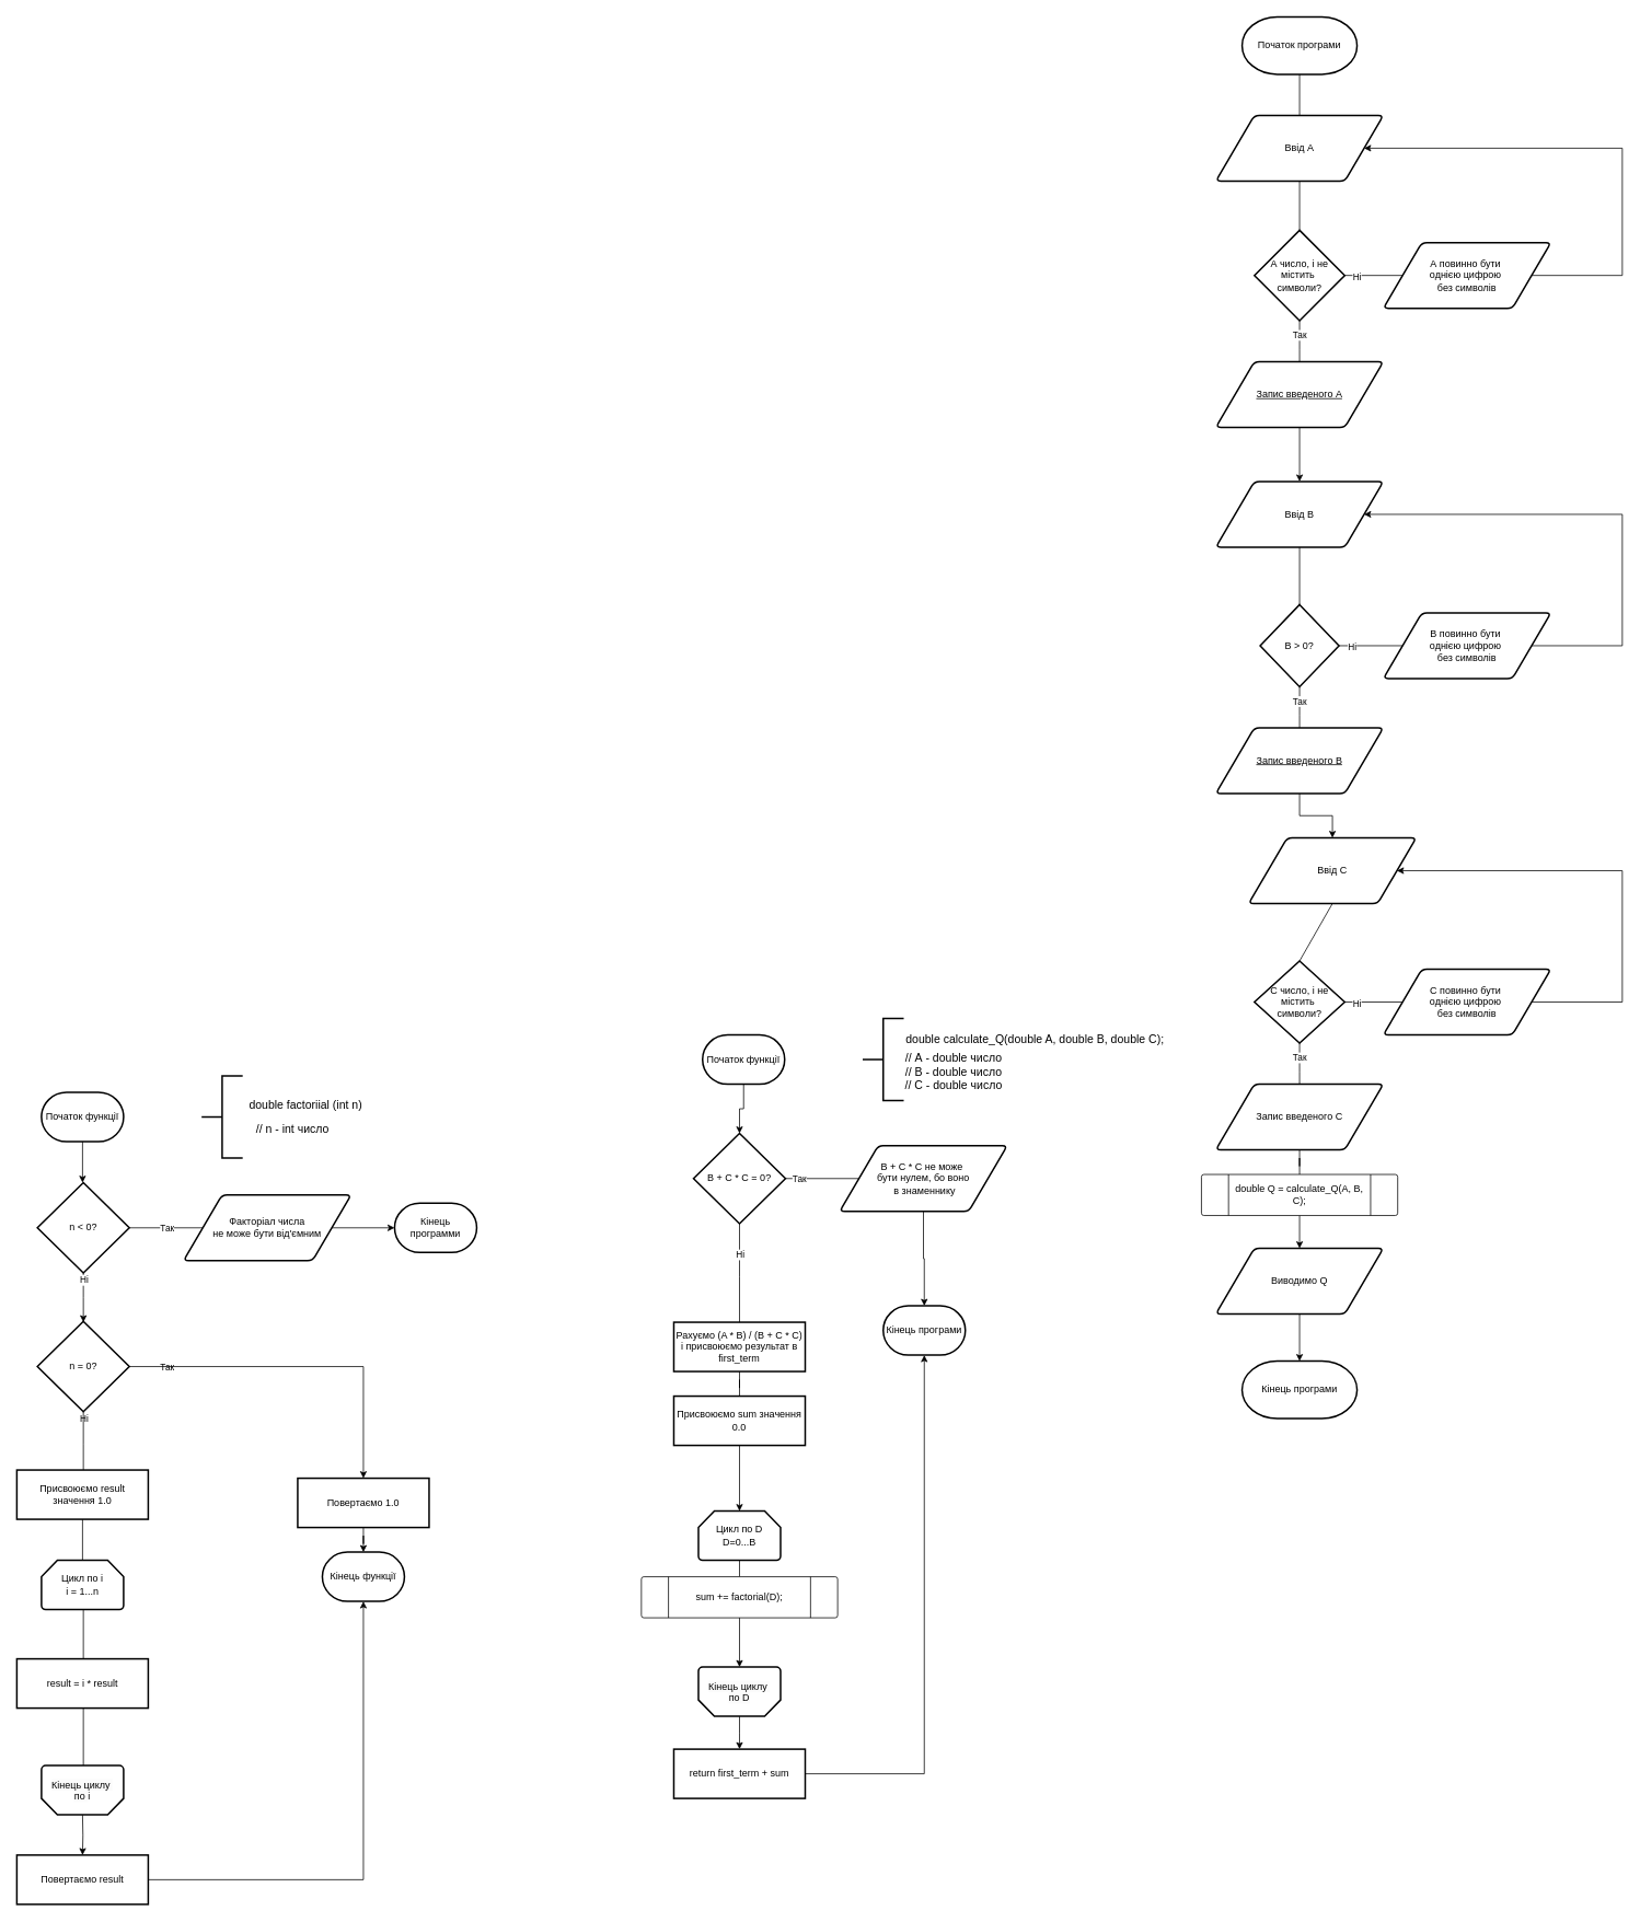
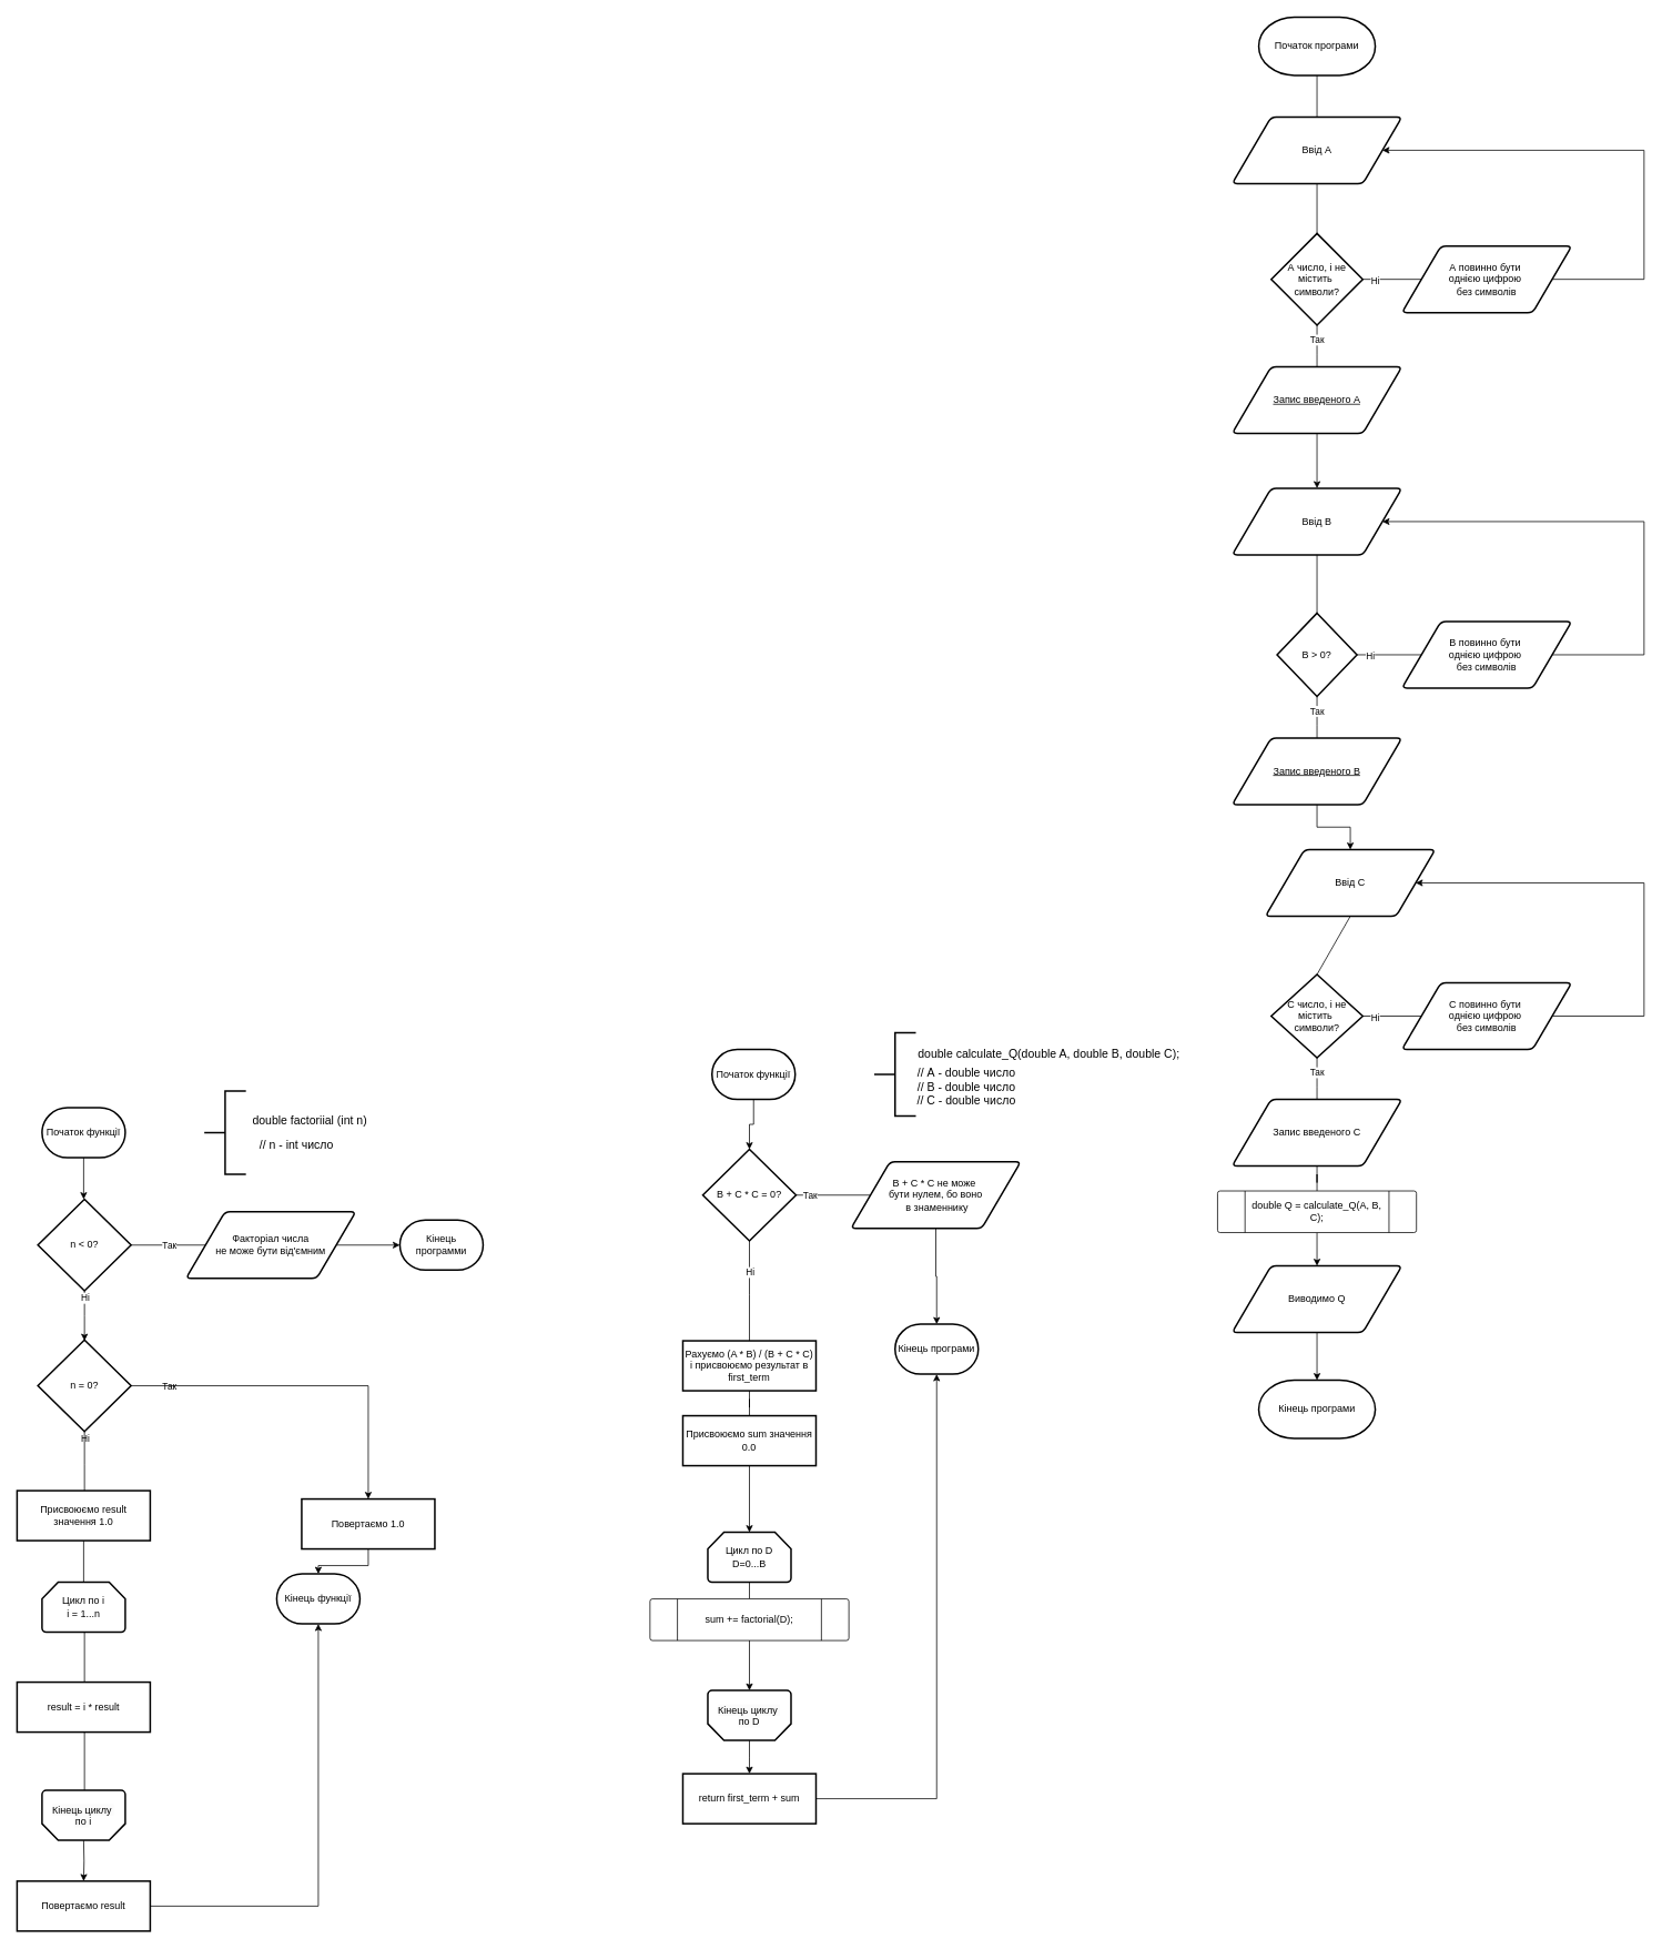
- <mxCell id="92" value="Кінець функції" style="strokeWidth=2;html=1;shape=mxgraph.flowchart.terminator;whiteSpace=wrap;" vertex="1" parent="1"><mxGeometry x="392" y="1890" width="100" height="60" as="geometry" /></mxCell>
+ <mxCell id="92" value="Кінець функції" style="strokeWidth=2;html=1;shape=mxgraph.flowchart.terminator;whiteSpace=wrap;" vertex="1" parent="1"><mxGeometry x="332" y="1890" width="100" height="60" as="geometry" /></mxCell>
